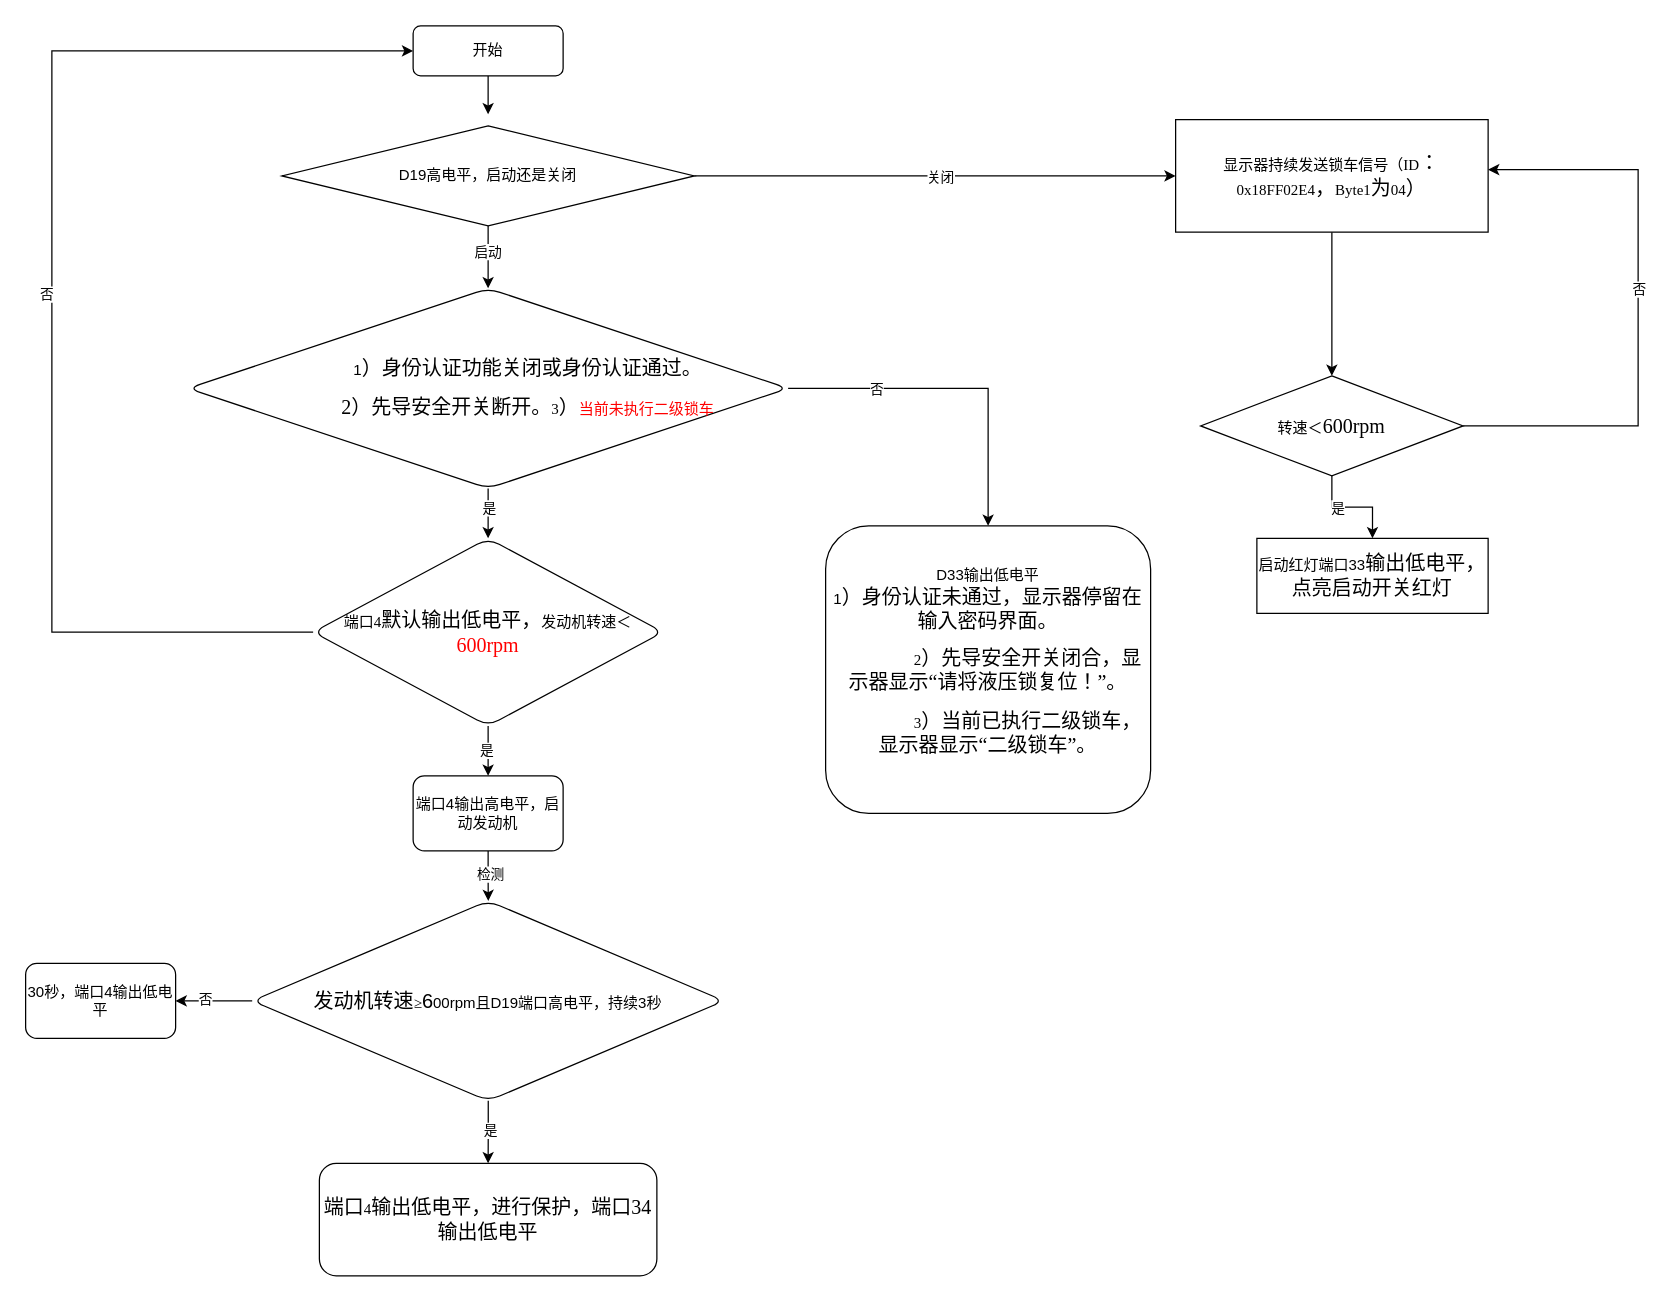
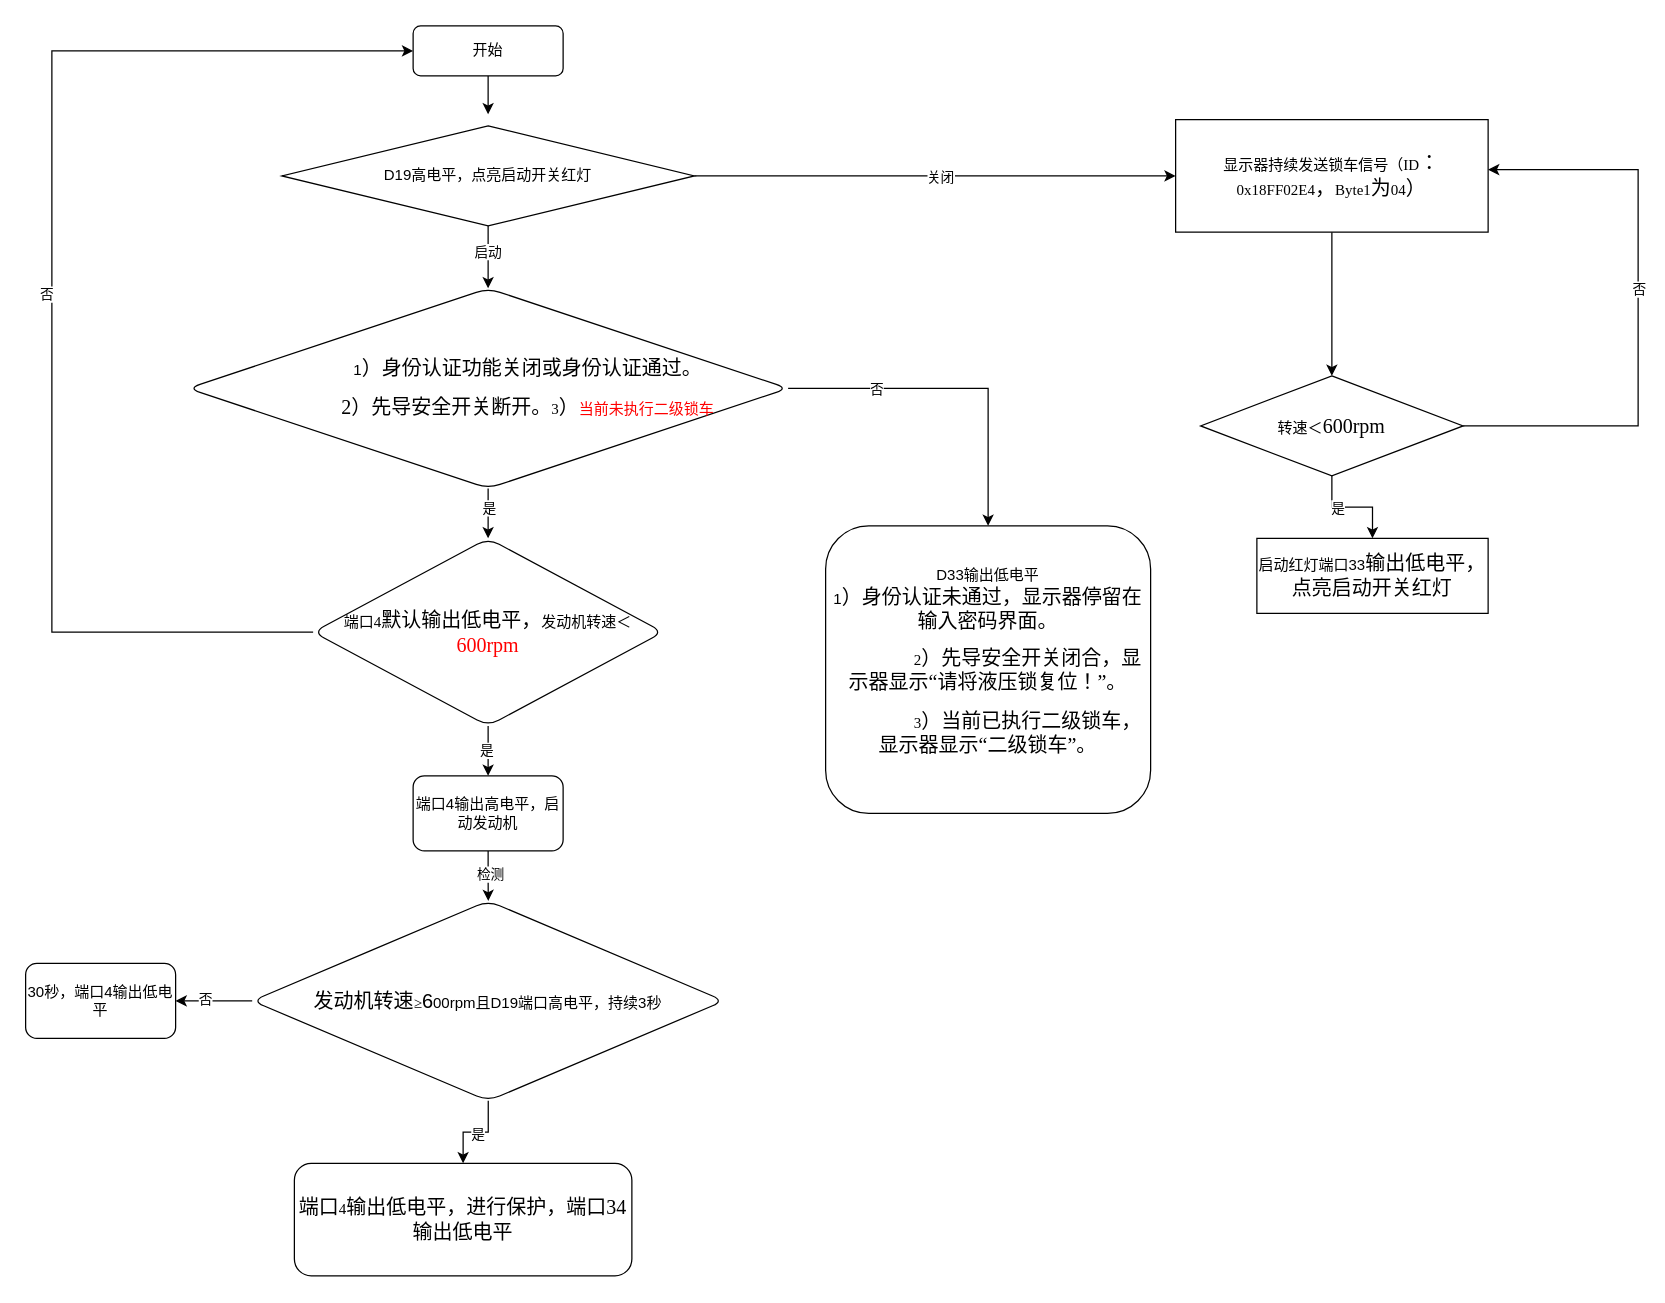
- <mxCell id="12" value="D19高电平，启动还是关闭" style="rhombus;whiteSpace=wrap;html=1;" vertex="1" parent="1"><mxGeometry x="225" y="100" width="330" height="80" as="geometry" /></mxCell>
+ <mxCell id="12" value="D19高电平，点亮启动开关红灯" style="rhombus;whiteSpace=wrap;html=1;" vertex="1" parent="1"><mxGeometry x="225" y="100" width="330" height="80" as="geometry" /></mxCell>
- <mxCell id="35" value="&lt;p class=&quot;MsoNormal&quot;&gt;&lt;span style=&quot;mso-spacerun:'yes';font-family:宋体;mso-ascii-font-family:'Times New Roman';&lt;br/&gt;mso-hansi-font-family:'Times New Roman';mso-bidi-font-family:'Times New Roman';font-size:12.0pt;&quot;&gt;&lt;font face=&quot;宋体&quot;&gt;端口&lt;/font&gt;&lt;/span&gt;&lt;span style=&quot;mso-spacerun:'yes';font-family:'Times New Roman';mso-fareast-font-family:宋体;&lt;br/&gt;font-size:12.0pt;&quot;&gt;4&lt;/span&gt;&lt;span style=&quot;mso-spacerun:'yes';font-family:宋体;mso-ascii-font-family:'Times New Roman';&lt;br/&gt;mso-hansi-font-family:'Times New Roman';mso-bidi-font-family:'Times New Roman';font-size:12.0pt;&quot;&gt;&lt;font face=&quot;宋体&quot;&gt;输出低电平，进行保护，端口34输出低电平&lt;/font&gt;&lt;/span&gt;&lt;/p&gt;" style="whiteSpace=wrap;html=1;rounded=1;glass=0;strokeWidth=1;shadow=0;" vertex="1" parent="1"><mxGeometry x="255" y="930" width="270" height="90" as="geometry" /></mxCell>
+ <mxCell id="35" value="&lt;p class=&quot;MsoNormal&quot;&gt;&lt;span style=&quot;mso-spacerun:'yes';font-family:宋体;mso-ascii-font-family:'Times New Roman';&lt;br/&gt;mso-hansi-font-family:'Times New Roman';mso-bidi-font-family:'Times New Roman';font-size:12.0pt;&quot;&gt;&lt;font face=&quot;宋体&quot;&gt;端口&lt;/font&gt;&lt;/span&gt;&lt;span style=&quot;mso-spacerun:'yes';font-family:'Times New Roman';mso-fareast-font-family:宋体;&lt;br/&gt;font-size:12.0pt;&quot;&gt;4&lt;/span&gt;&lt;span style=&quot;mso-spacerun:'yes';font-family:宋体;mso-ascii-font-family:'Times New Roman';&lt;br/&gt;mso-hansi-font-family:'Times New Roman';mso-bidi-font-family:'Times New Roman';font-size:12.0pt;&quot;&gt;&lt;font face=&quot;宋体&quot;&gt;输出低电平，进行保护，端口34输出低电平&lt;/font&gt;&lt;/span&gt;&lt;/p&gt;" style="whiteSpace=wrap;html=1;rounded=1;glass=0;strokeWidth=1;shadow=0;" vertex="1" parent="1"><mxGeometry x="235" y="930" width="270" height="90" as="geometry" /></mxCell>
